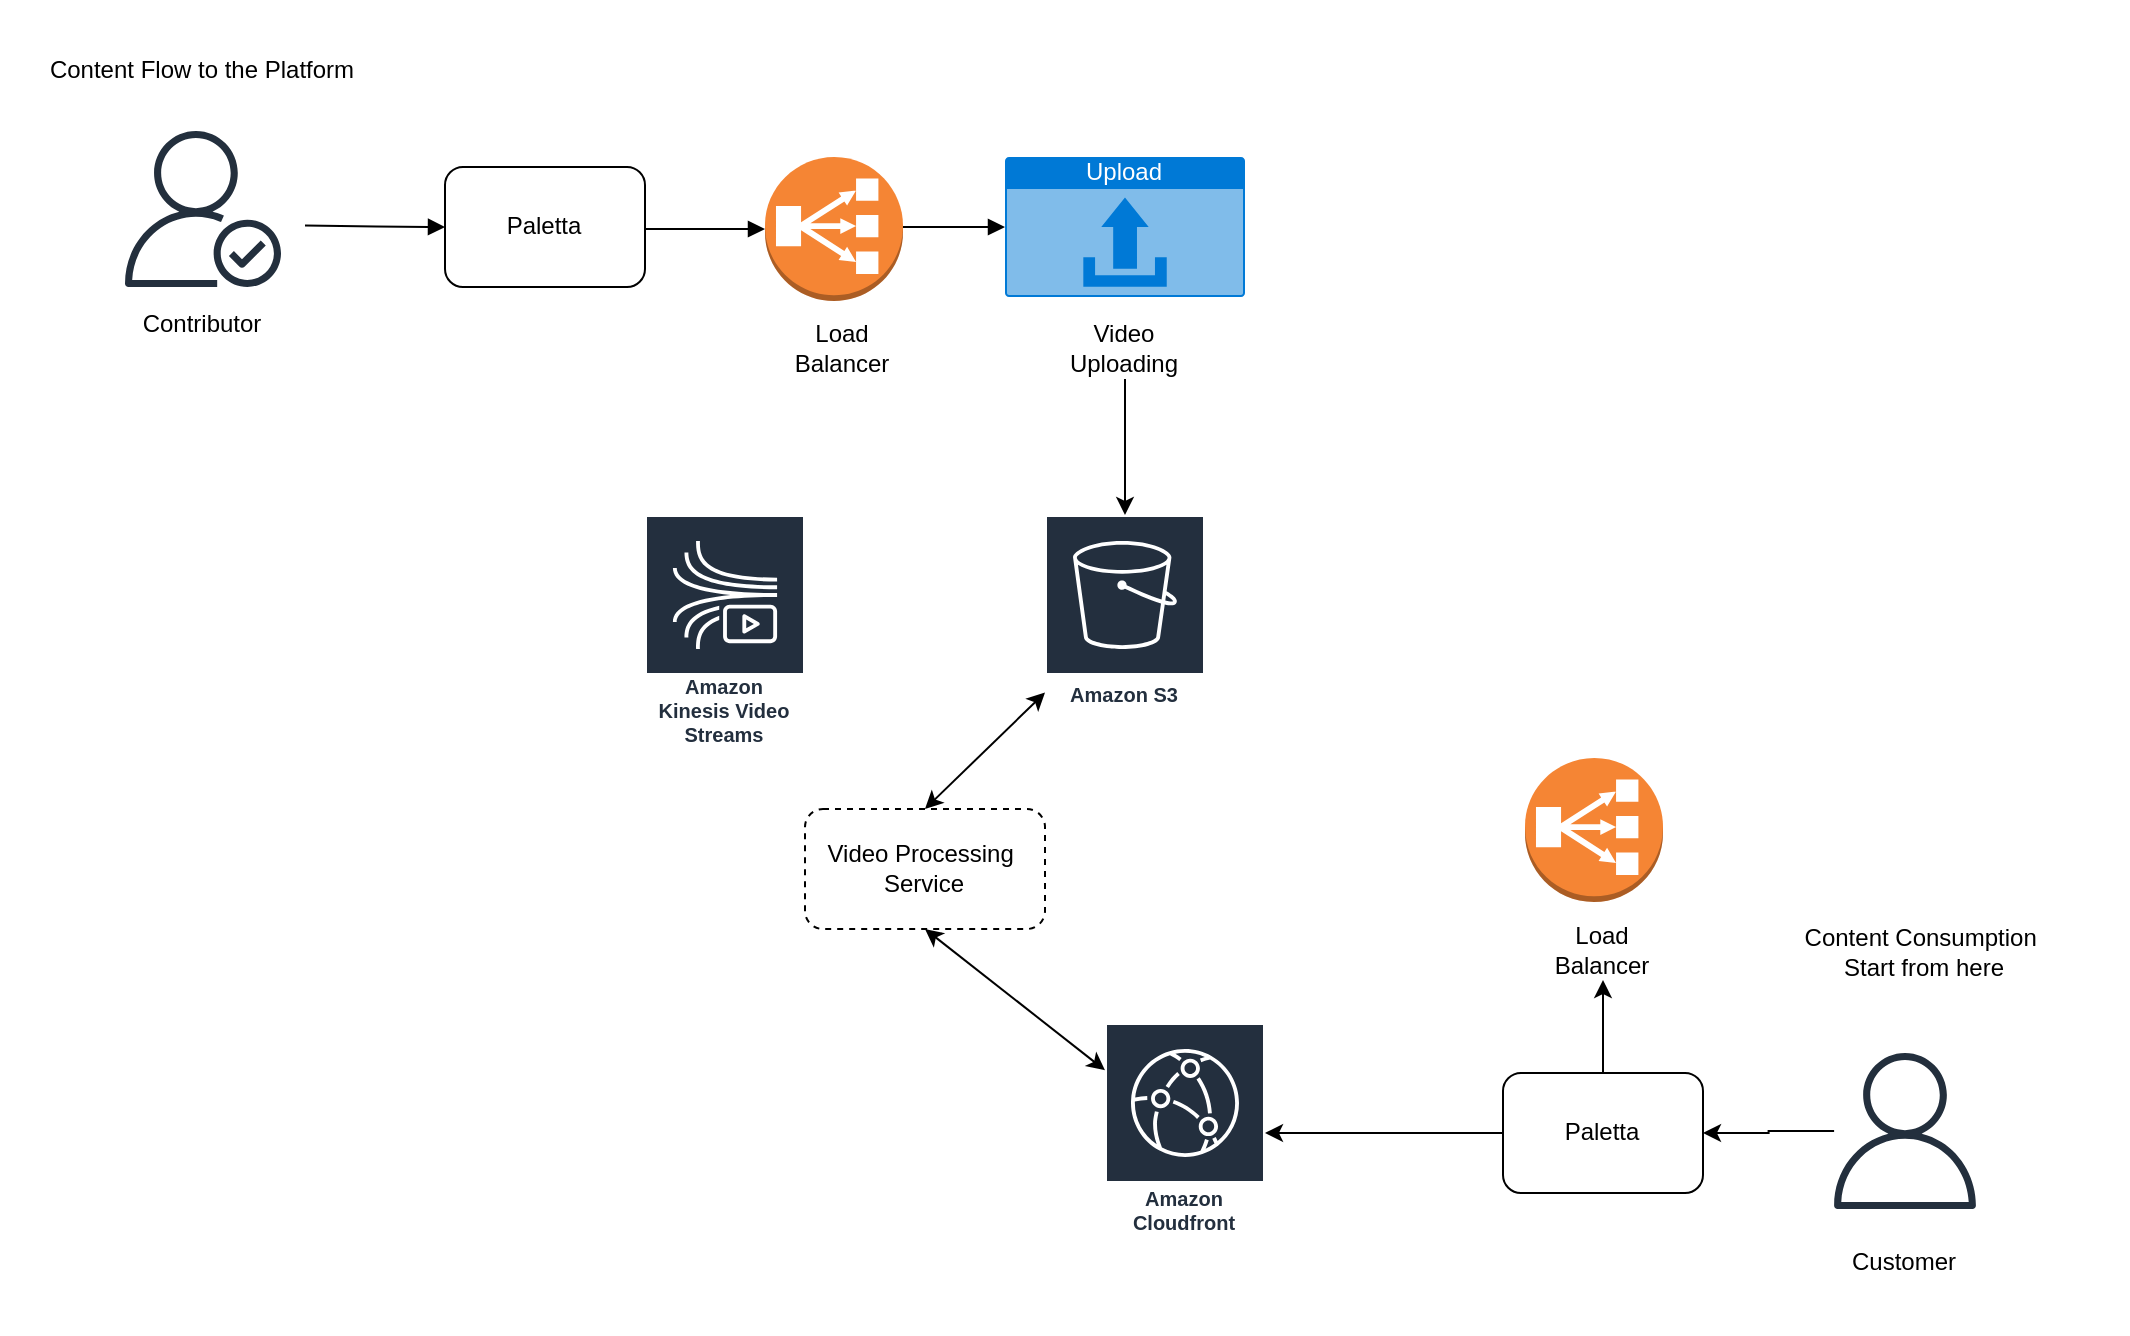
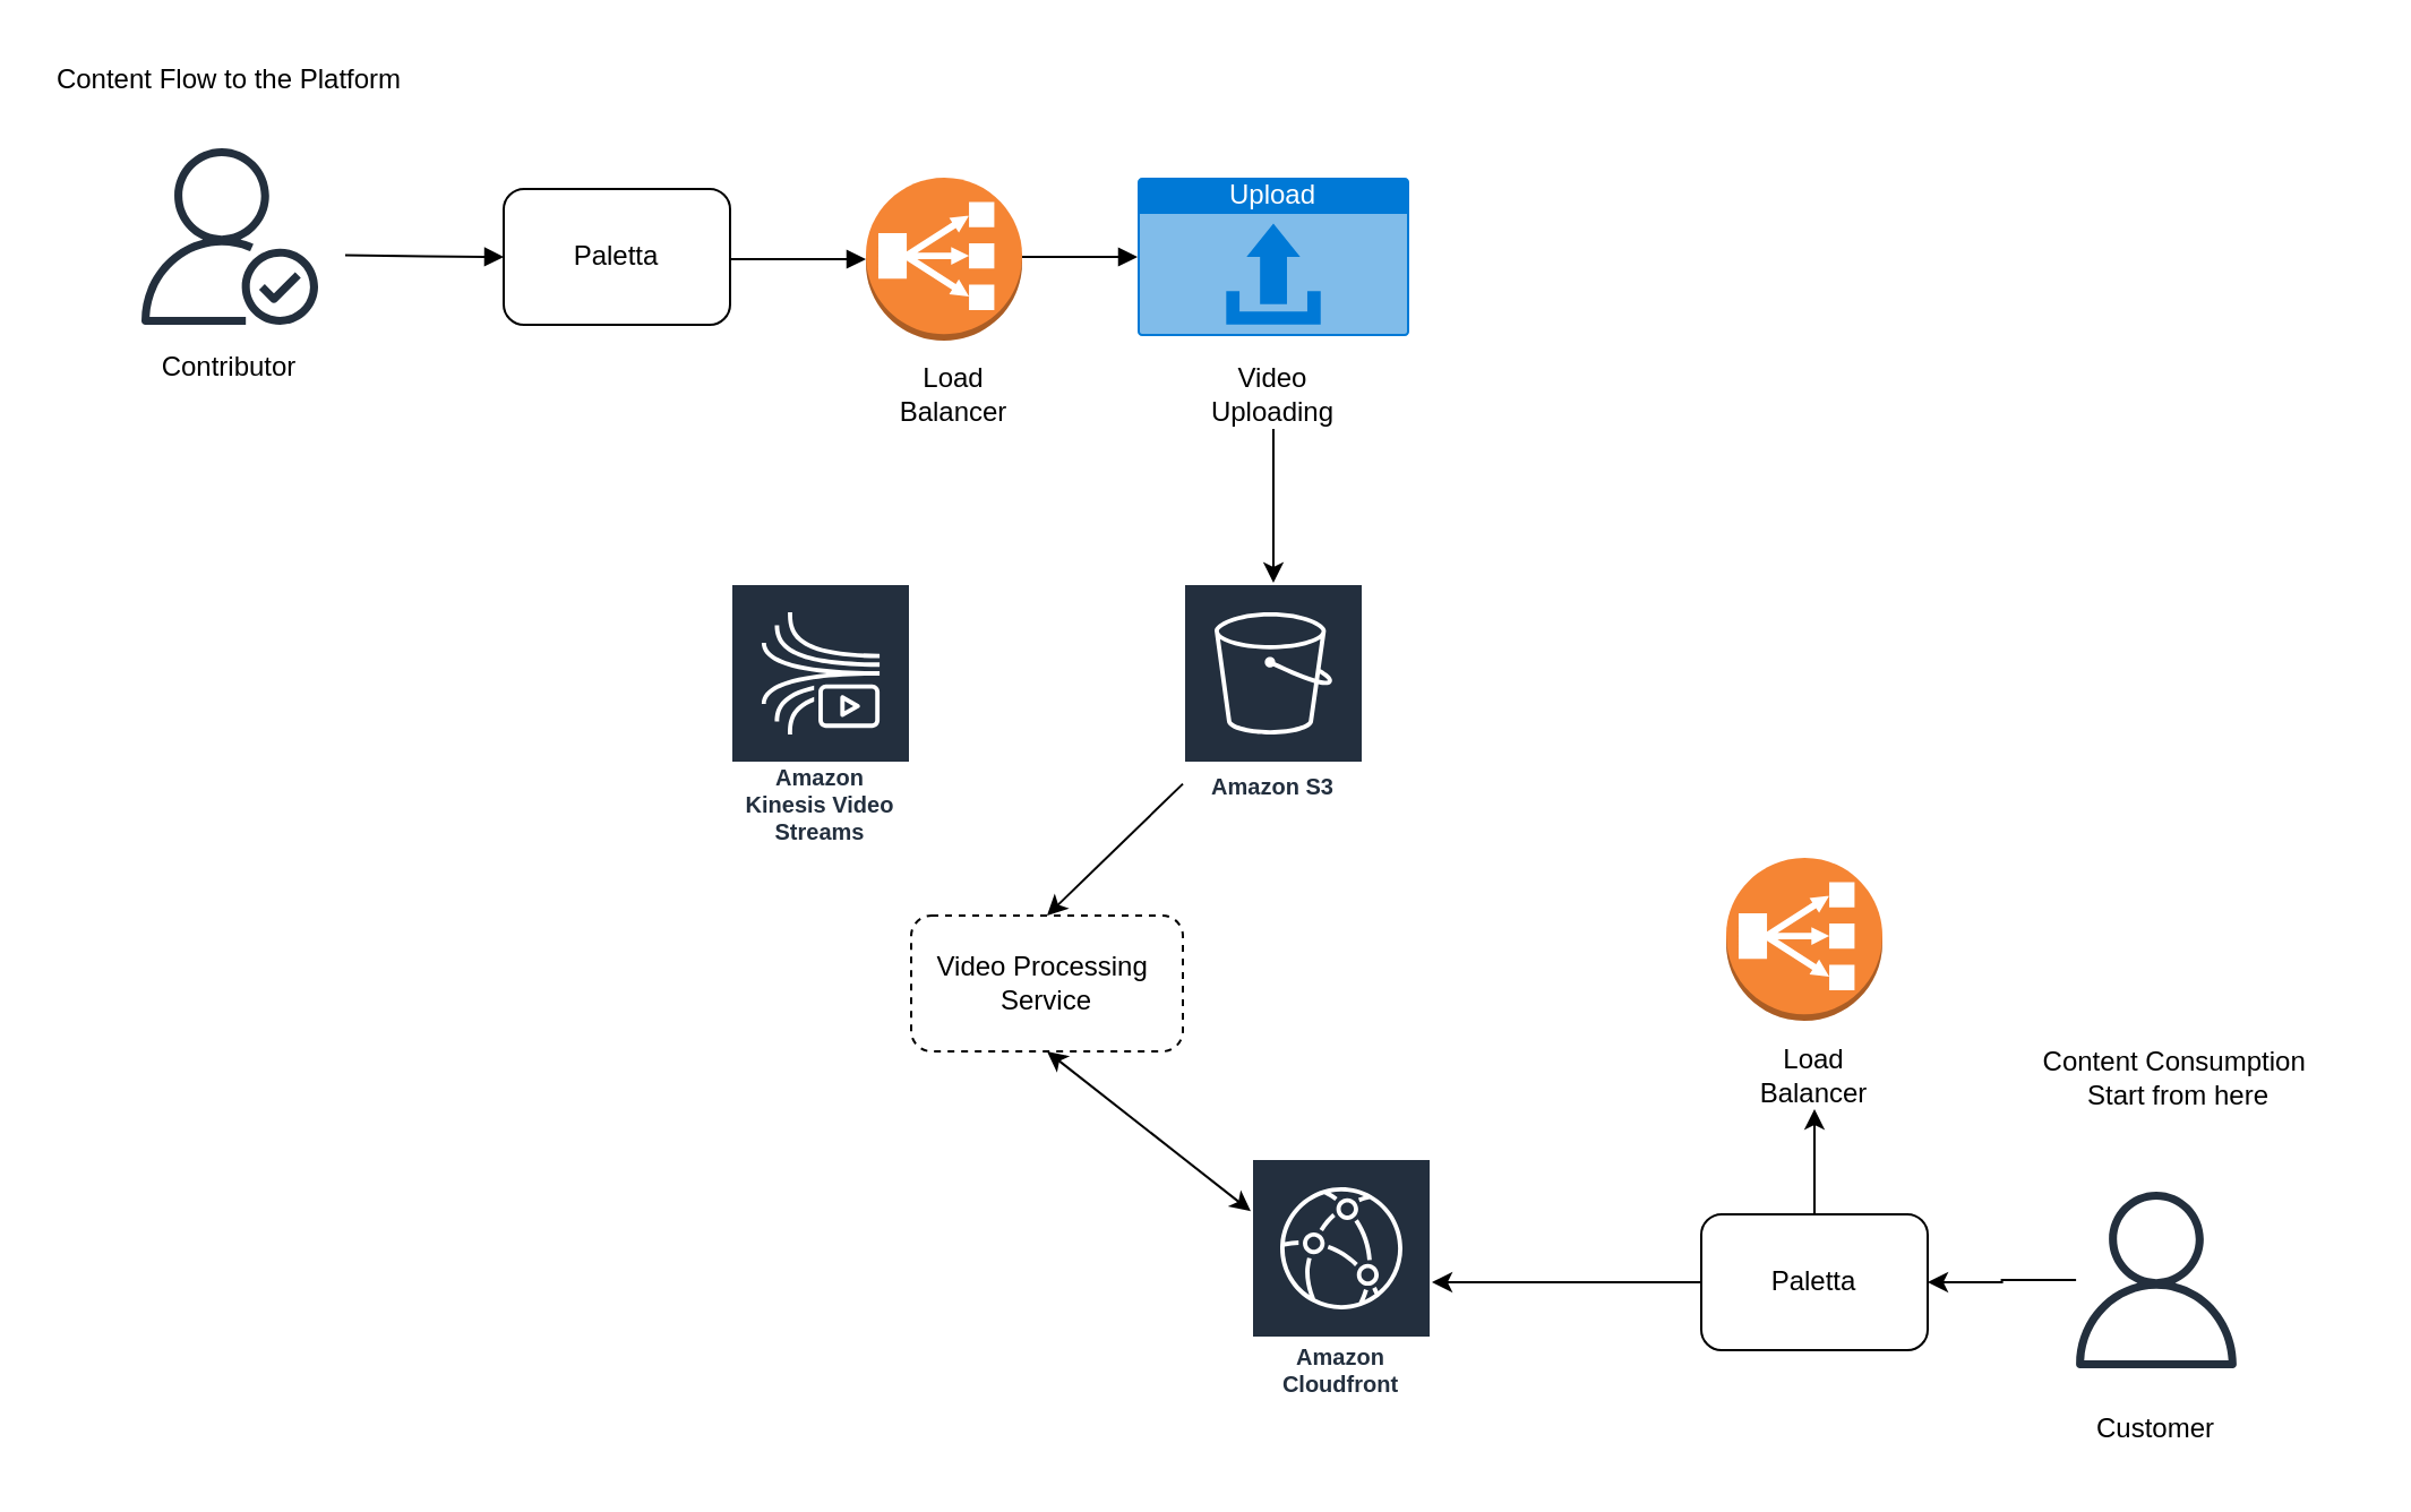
- <mxCell id="19" value="" style="endArrow=classic;startArrow=classic;html=1;rounded=0;exitX=0.5;exitY=0;exitDx=0;exitDy=0;" edge="1" parent="1" source="26" target="17"><mxGeometry width="50" height="50" relative="1" as="geometry"><mxPoint x="462" y="437" as="sourcePoint" /><mxPoint x="512" y="387" as="targetPoint" /></mxGeometry></mxCell>
+ <mxCell id="19" value="" style="endArrow=none;startArrow=classic;html=1;rounded=0;exitX=0.5;exitY=0;exitDx=0;exitDy=0;" edge="1" parent="1" source="26" target="17"><mxGeometry width="50" height="50" relative="1" as="geometry"><mxPoint x="462" y="437" as="sourcePoint" /><mxPoint x="512" y="387" as="targetPoint" /></mxGeometry></mxCell>
